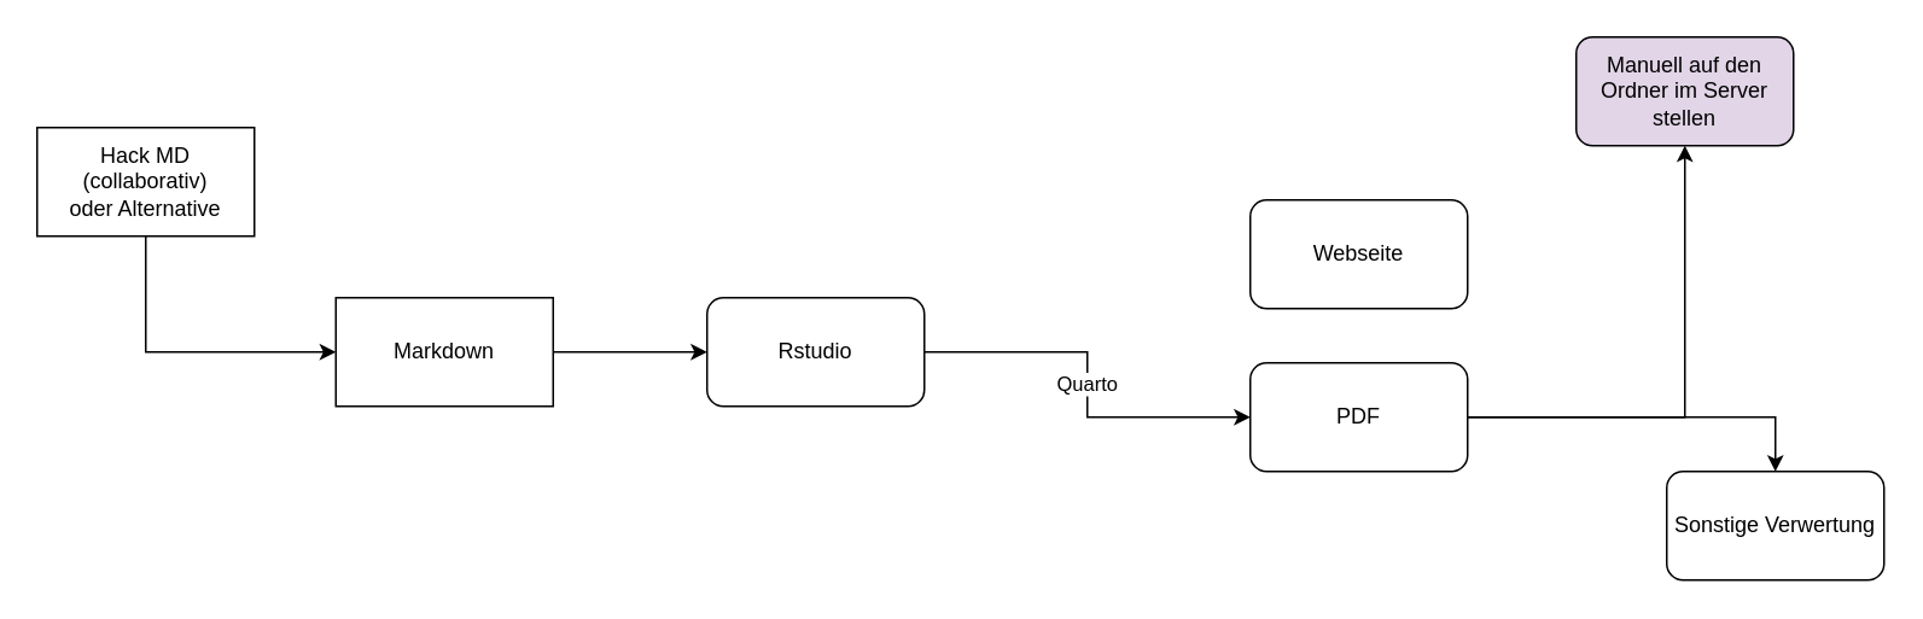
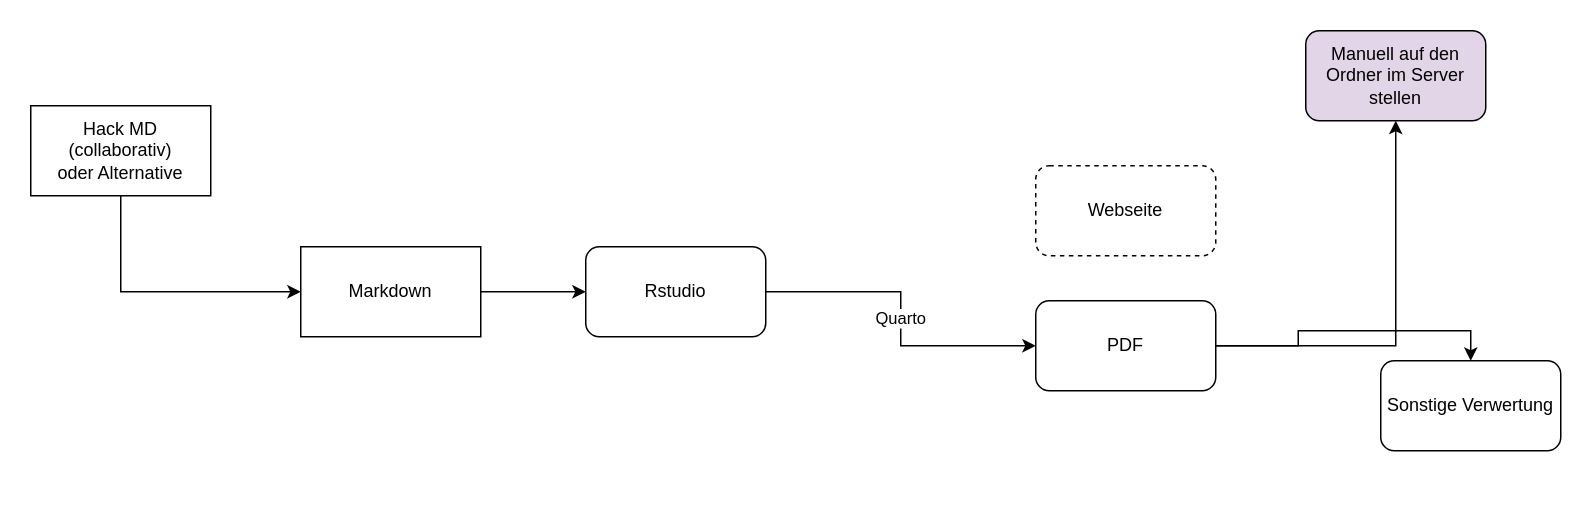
- <mxCell id="9" value="Webseite" style="rounded=1;whiteSpace=wrap;html=1;" vertex="1" parent="1"><mxGeometry x="690" y="110" width="120" height="60" as="geometry" /></mxCell>
+ <mxCell id="9" value="Webseite" style="rounded=1;whiteSpace=wrap;html=1;dashed=1;" vertex="1" parent="1"><mxGeometry x="690" y="110" width="120" height="60" as="geometry" /></mxCell>
- <mxCell id="3" value="Markdown" style="rounded=0;whiteSpace=wrap;html=1;" vertex="1" parent="1"><mxGeometry x="185" y="164" width="120" height="60" as="geometry" /></mxCell>
+ <mxCell id="3" value="Markdown" style="rounded=0;whiteSpace=wrap;html=1;" vertex="1" parent="1"><mxGeometry x="200" y="164" width="120" height="60" as="geometry" /></mxCell>
- <mxCell id="11" value="Sonstige Verwertung" style="rounded=1;whiteSpace=wrap;html=1;" vertex="1" parent="1"><mxGeometry x="920" y="260" width="120" height="60" as="geometry" /></mxCell>
+ <mxCell id="11" value="Sonstige Verwertung" style="rounded=1;whiteSpace=wrap;html=1;" vertex="1" parent="1"><mxGeometry x="920" y="240" width="120" height="60" as="geometry" /></mxCell>
